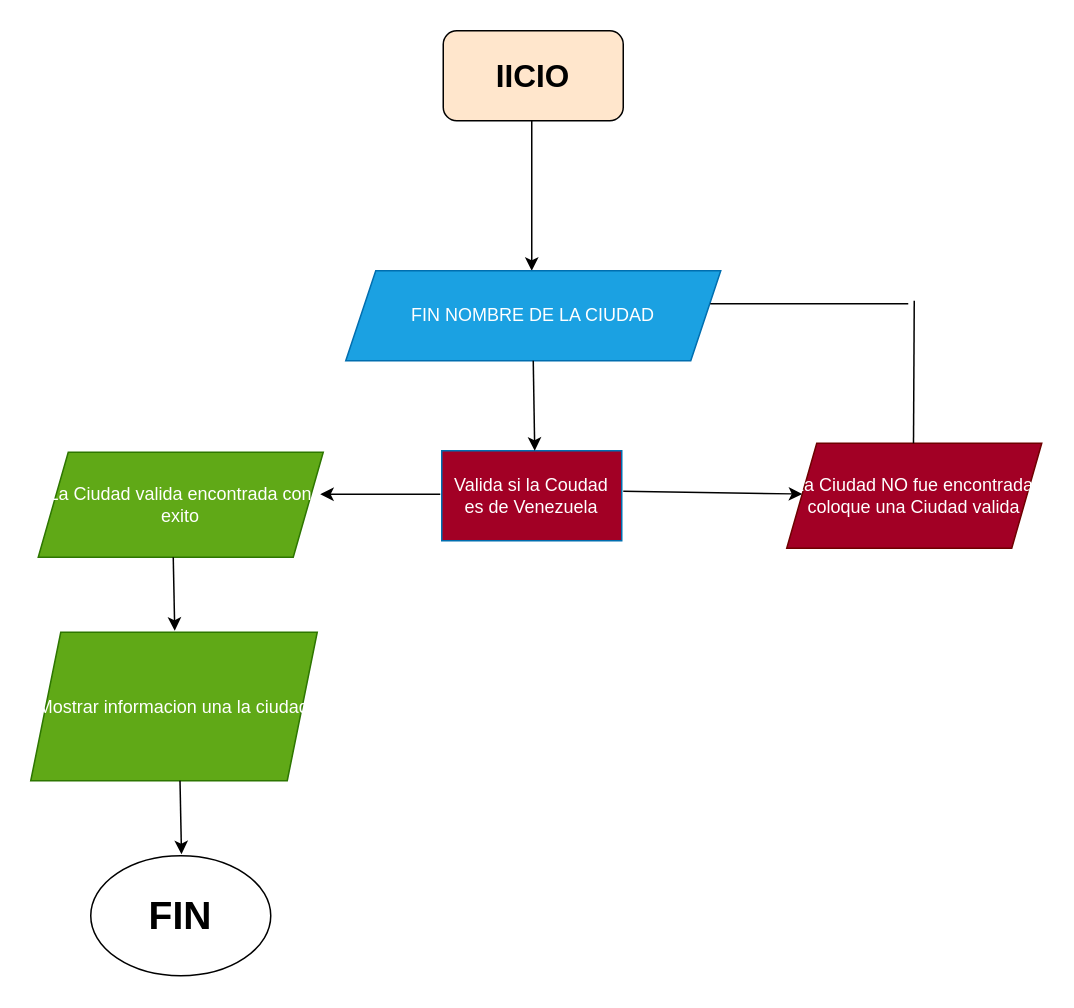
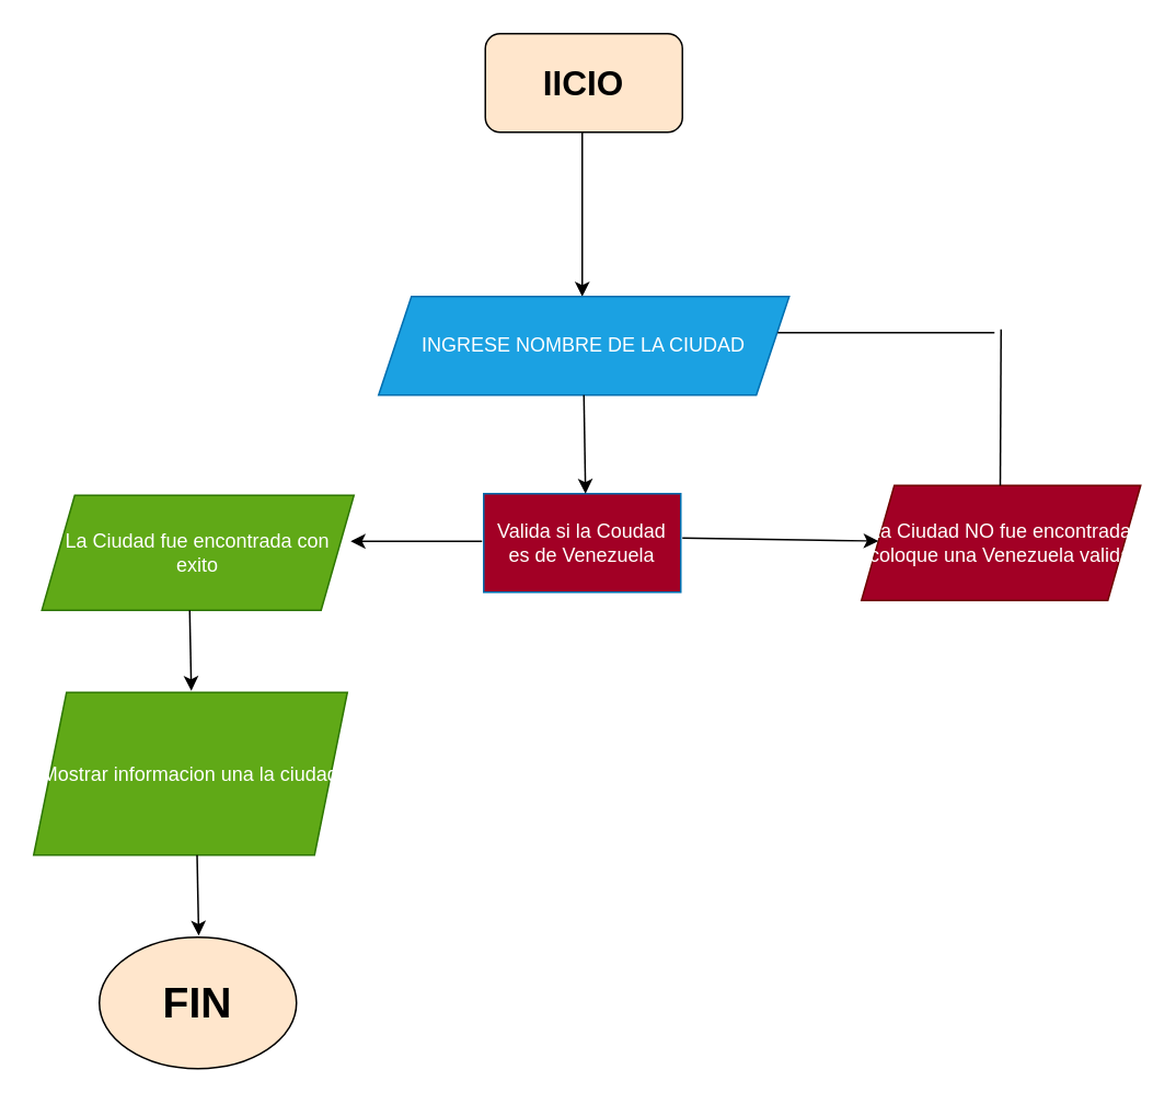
- <mxCell id="4" value="&lt;font style=&quot;vertical-align: inherit;&quot;&gt;&lt;font style=&quot;vertical-align: inherit;&quot;&gt;FIN NOMBRE DE LA CIUDAD&lt;/font&gt;&lt;/font&gt;" style="shape=parallelogram;perimeter=parallelogramPerimeter;whiteSpace=wrap;html=1;fixedSize=1;fillColor=#1ba1e2;fontColor=#ffffff;strokeColor=#006EAF;" vertex="1" parent="1"><mxGeometry x="230" y="180" width="250" height="60" as="geometry" /></mxCell>
+ <mxCell id="4" value="&lt;font style=&quot;vertical-align: inherit;&quot;&gt;&lt;font style=&quot;vertical-align: inherit;&quot;&gt;INGRESE NOMBRE DE LA CIUDAD&lt;/font&gt;&lt;/font&gt;" style="shape=parallelogram;perimeter=parallelogramPerimeter;whiteSpace=wrap;html=1;fixedSize=1;fillColor=#1ba1e2;fontColor=#ffffff;strokeColor=#006EAF;" vertex="1" parent="1"><mxGeometry x="230" y="180" width="250" height="60" as="geometry" /></mxCell>
- <mxCell id="9" value="&lt;font style=&quot;vertical-align: inherit;&quot;&gt;&lt;font style=&quot;vertical-align: inherit;&quot;&gt;&lt;font style=&quot;vertical-align: inherit;&quot;&gt;&lt;font style=&quot;vertical-align: inherit;&quot;&gt;La Ciudad NO fue encontrada coloque una Ciudad valida&lt;/font&gt;&lt;/font&gt;&lt;/font&gt;&lt;/font&gt;" style="shape=parallelogram;perimeter=parallelogramPerimeter;whiteSpace=wrap;html=1;fixedSize=1;fillColor=#a20025;fontColor=#ffffff;strokeColor=#6F0000;" vertex="1" parent="1"><mxGeometry x="524" y="295" width="170" height="70" as="geometry" /></mxCell>
+ <mxCell id="9" value="&lt;font style=&quot;vertical-align: inherit;&quot;&gt;&lt;font style=&quot;vertical-align: inherit;&quot;&gt;&lt;font style=&quot;vertical-align: inherit;&quot;&gt;&lt;font style=&quot;vertical-align: inherit;&quot;&gt;La Ciudad NO fue encontrada coloque una Venezuela valida&lt;/font&gt;&lt;/font&gt;&lt;/font&gt;&lt;/font&gt;" style="shape=parallelogram;perimeter=parallelogramPerimeter;whiteSpace=wrap;html=1;fixedSize=1;fillColor=#a20025;fontColor=#ffffff;strokeColor=#6F0000;" vertex="1" parent="1"><mxGeometry x="524" y="295" width="170" height="70" as="geometry" /></mxCell>
- <mxCell id="8" value="&lt;font style=&quot;vertical-align: inherit;&quot;&gt;&lt;font style=&quot;vertical-align: inherit;&quot;&gt;La Ciudad valida encontrada con exito&lt;/font&gt;&lt;/font&gt;" style="shape=parallelogram;perimeter=parallelogramPerimeter;whiteSpace=wrap;html=1;fixedSize=1;fillColor=#60a917;fontColor=#ffffff;strokeColor=#2D7600;" vertex="1" parent="1"><mxGeometry x="25" y="301" width="190" height="70" as="geometry" /></mxCell>
+ <mxCell id="8" value="&lt;font style=&quot;vertical-align: inherit;&quot;&gt;&lt;font style=&quot;vertical-align: inherit;&quot;&gt;La Ciudad fue encontrada con exito&lt;/font&gt;&lt;/font&gt;" style="shape=parallelogram;perimeter=parallelogramPerimeter;whiteSpace=wrap;html=1;fixedSize=1;fillColor=#60a917;fontColor=#ffffff;strokeColor=#2D7600;" vertex="1" parent="1"><mxGeometry x="25" y="301" width="190" height="70" as="geometry" /></mxCell>
- <mxCell id="12" value="&lt;font style=&quot;vertical-align: inherit; font-size: 26px;&quot;&gt;&lt;font style=&quot;vertical-align: inherit; font-size: 26px;&quot;&gt;FIN&lt;/font&gt;&lt;/font&gt;" style="ellipse;whiteSpace=wrap;html=1;fontSize=26;fontStyle=1" vertex="1" parent="1"><mxGeometry x="60" y="570" width="120" height="80" as="geometry" /></mxCell>
+ <mxCell id="12" value="&lt;font style=&quot;vertical-align: inherit; font-size: 26px;&quot;&gt;&lt;font style=&quot;vertical-align: inherit; font-size: 26px;&quot;&gt;FIN&lt;/font&gt;&lt;/font&gt;" style="ellipse;whiteSpace=wrap;html=1;fontSize=26;fontStyle=1;fillColor=#ffe6cc;" vertex="1" parent="1"><mxGeometry x="60" y="570" width="120" height="80" as="geometry" /></mxCell>
